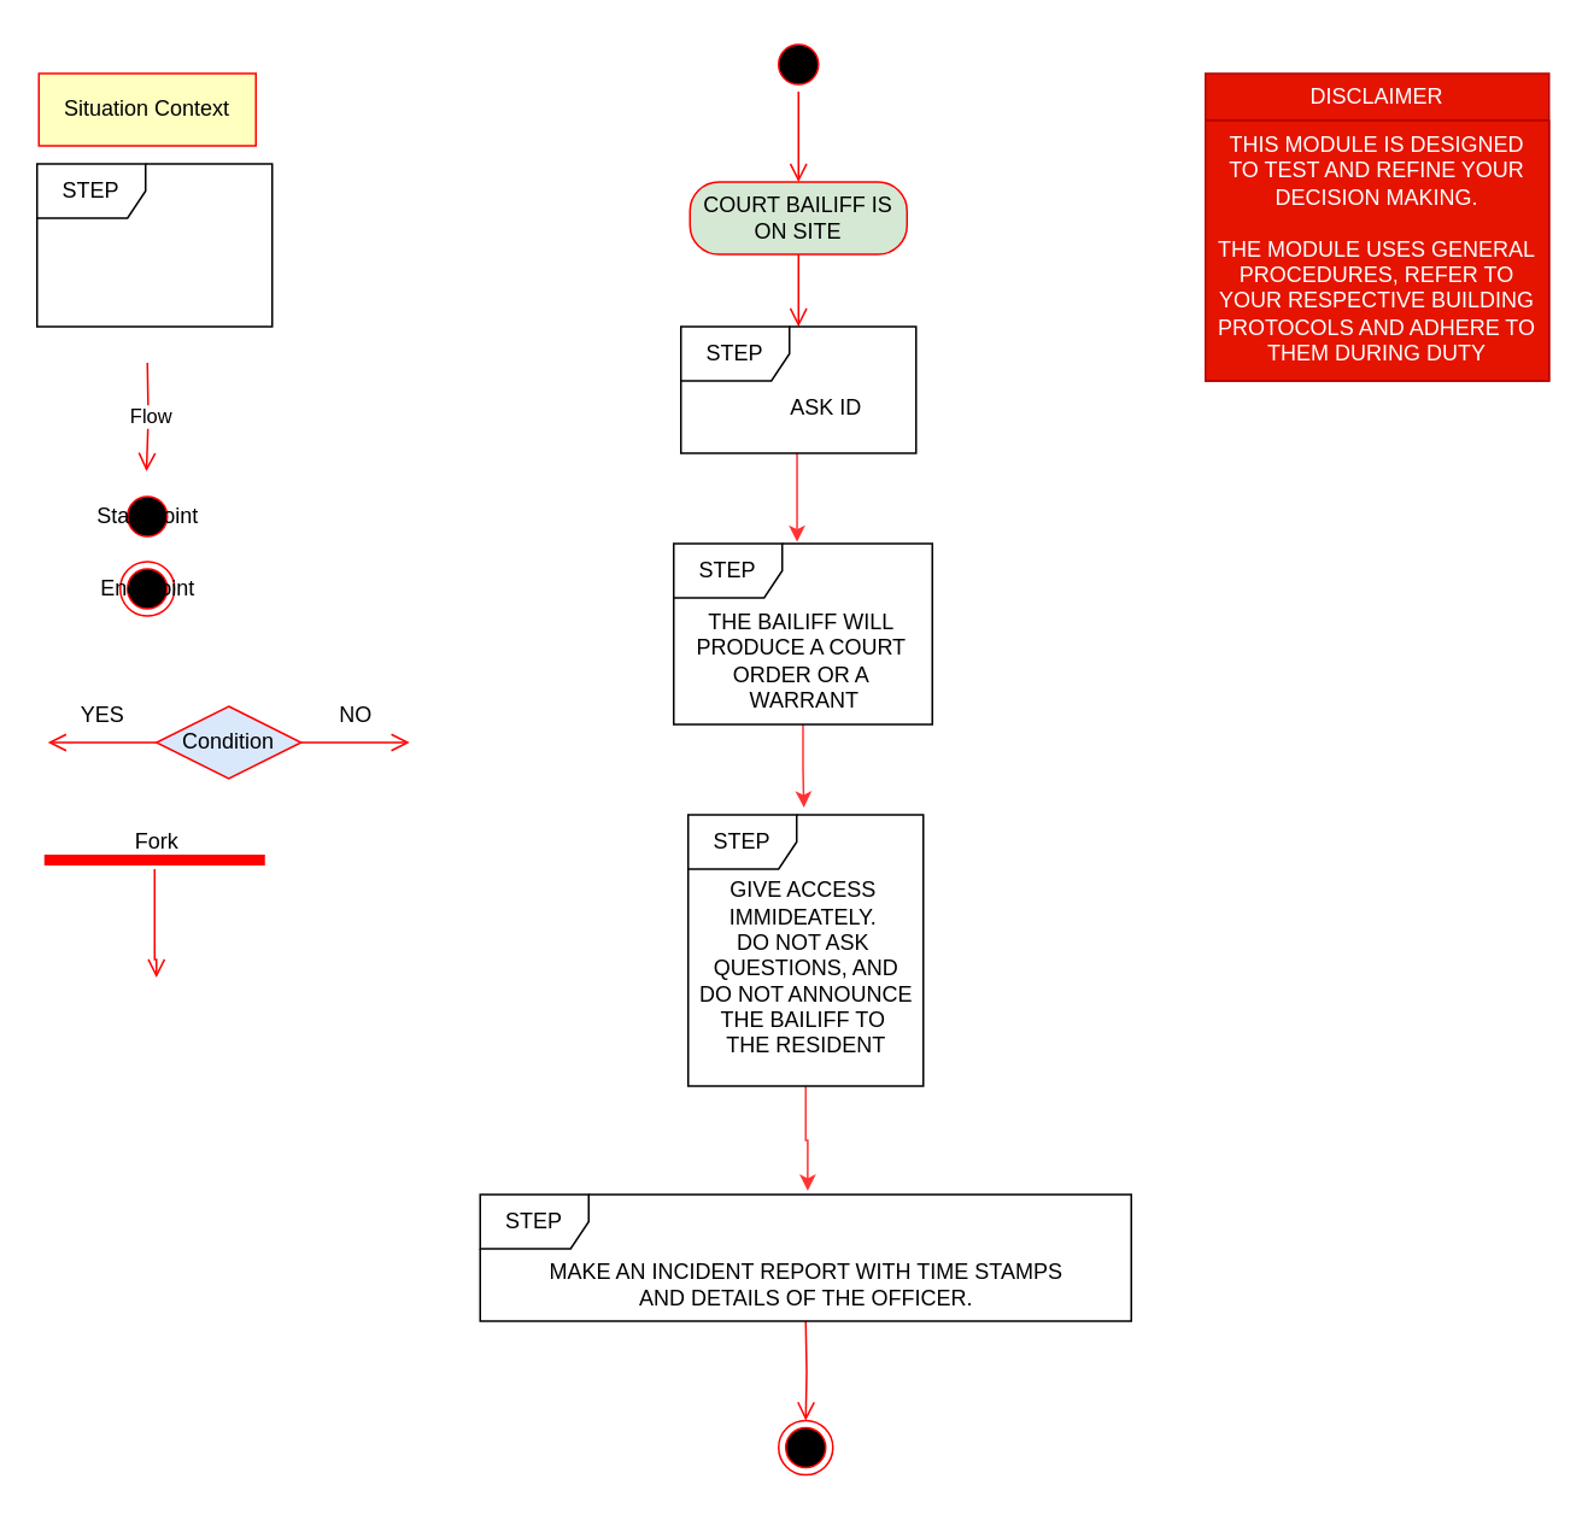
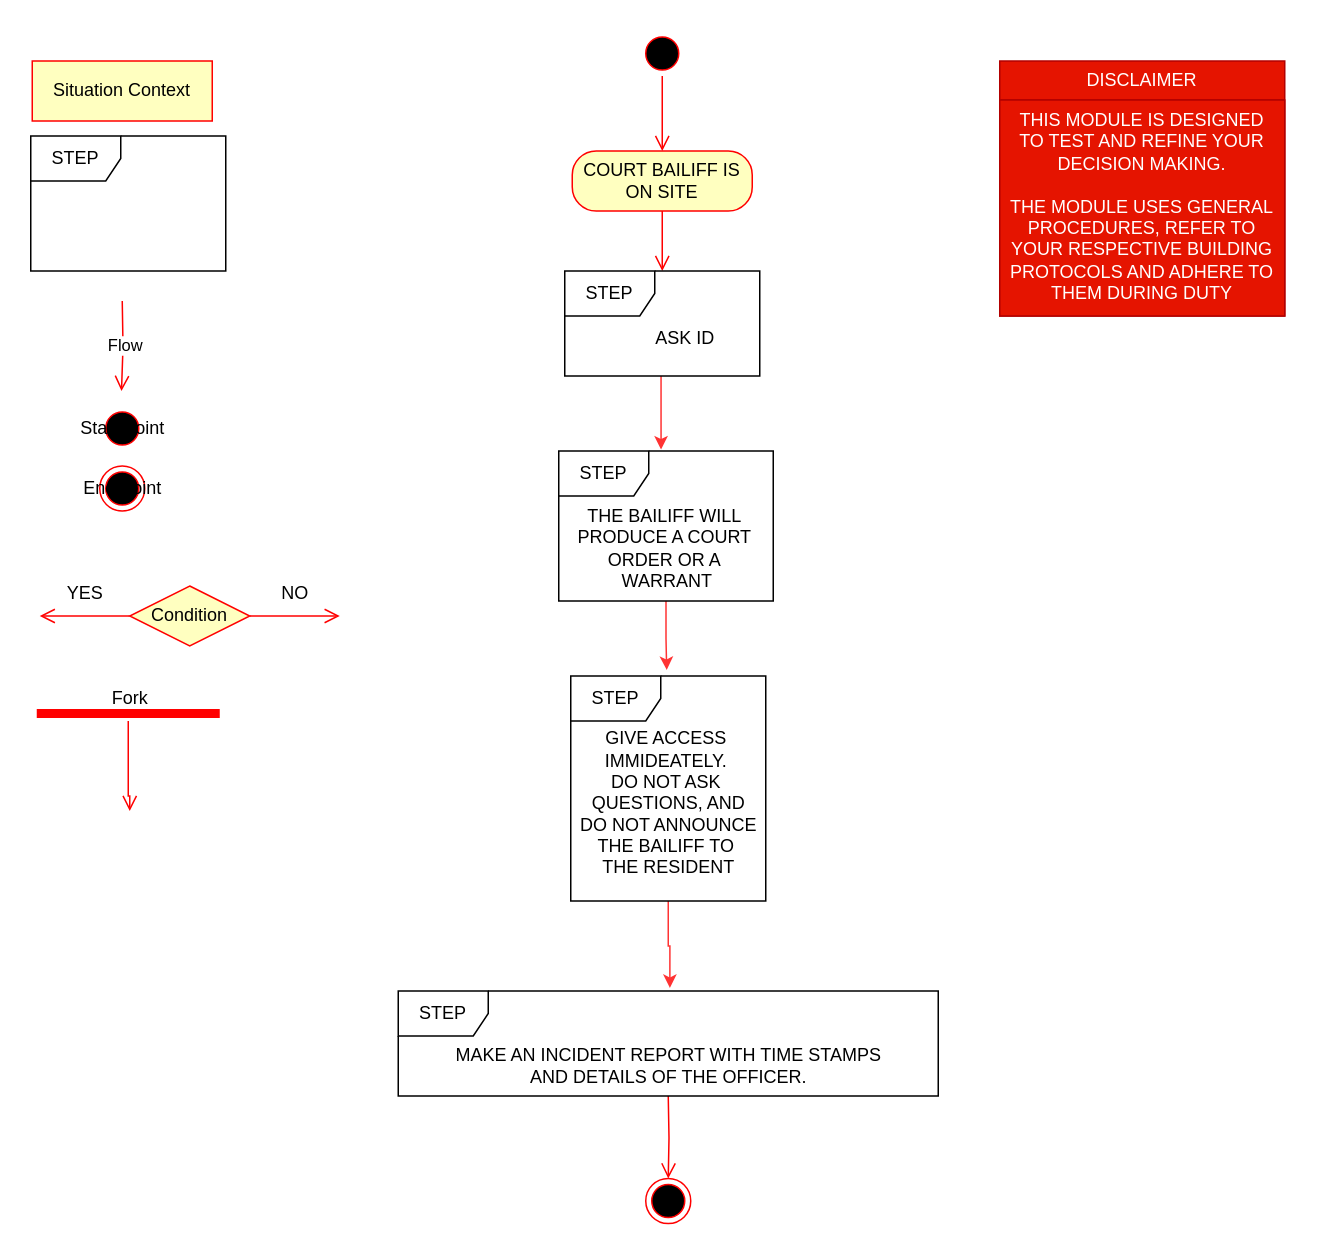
- <mxCell id="4" value="COURT BAILIFF IS ON SITE" style="rounded=1;whiteSpace=wrap;html=1;arcSize=40;fontColor=#000000;fillColor=#d5e8d4;strokeColor=#ff0000;" vertex="1" parent="1"><mxGeometry x="381" y="100" width="120" height="40" as="geometry" /></mxCell>
+ <mxCell id="4" value="COURT BAILIFF IS ON SITE" style="rounded=1;whiteSpace=wrap;html=1;arcSize=40;fontColor=#000000;fillColor=#ffffc0;strokeColor=#ff0000;" vertex="1" parent="1"><mxGeometry x="381" y="100" width="120" height="40" as="geometry" /></mxCell>
- <mxCell id="16" value="Condition" style="rhombus;whiteSpace=wrap;html=1;fontColor=#000000;fillColor=#dae8fc;strokeColor=#ff0000;" vertex="1" parent="1"><mxGeometry x="86" y="390" width="80" height="40" as="geometry" /></mxCell>
+ <mxCell id="16" value="Condition" style="rhombus;whiteSpace=wrap;html=1;fontColor=#000000;fillColor=#ffffc0;strokeColor=#ff0000;" vertex="1" parent="1"><mxGeometry x="86" y="390" width="80" height="40" as="geometry" /></mxCell>
